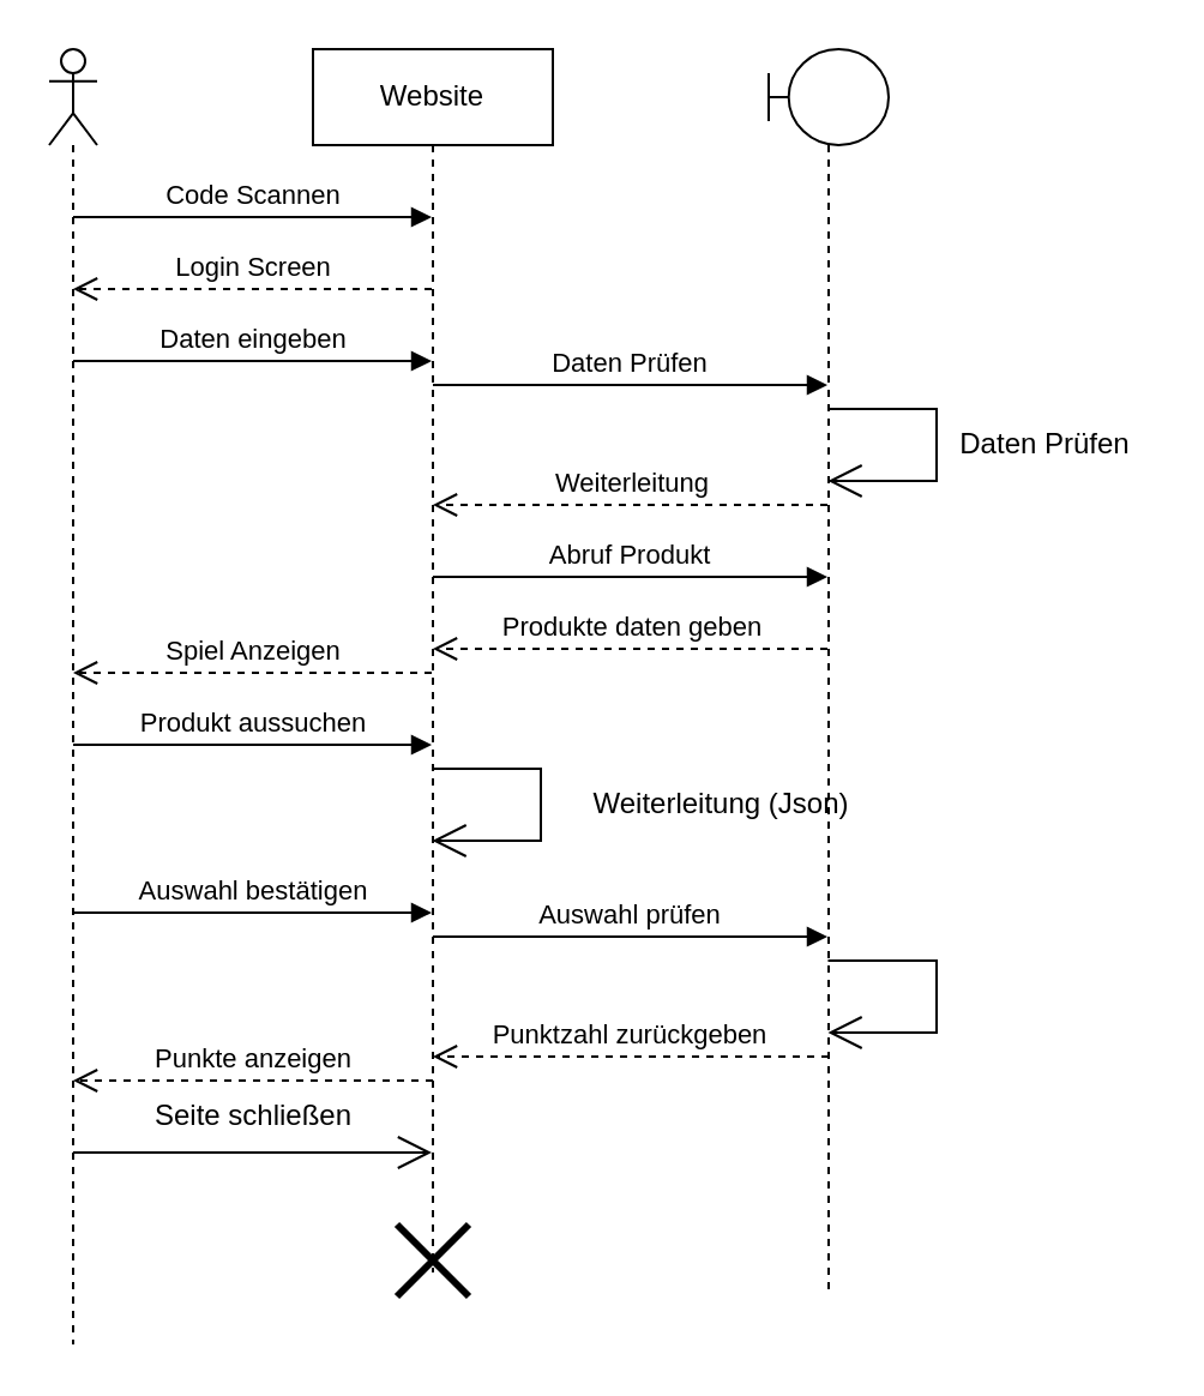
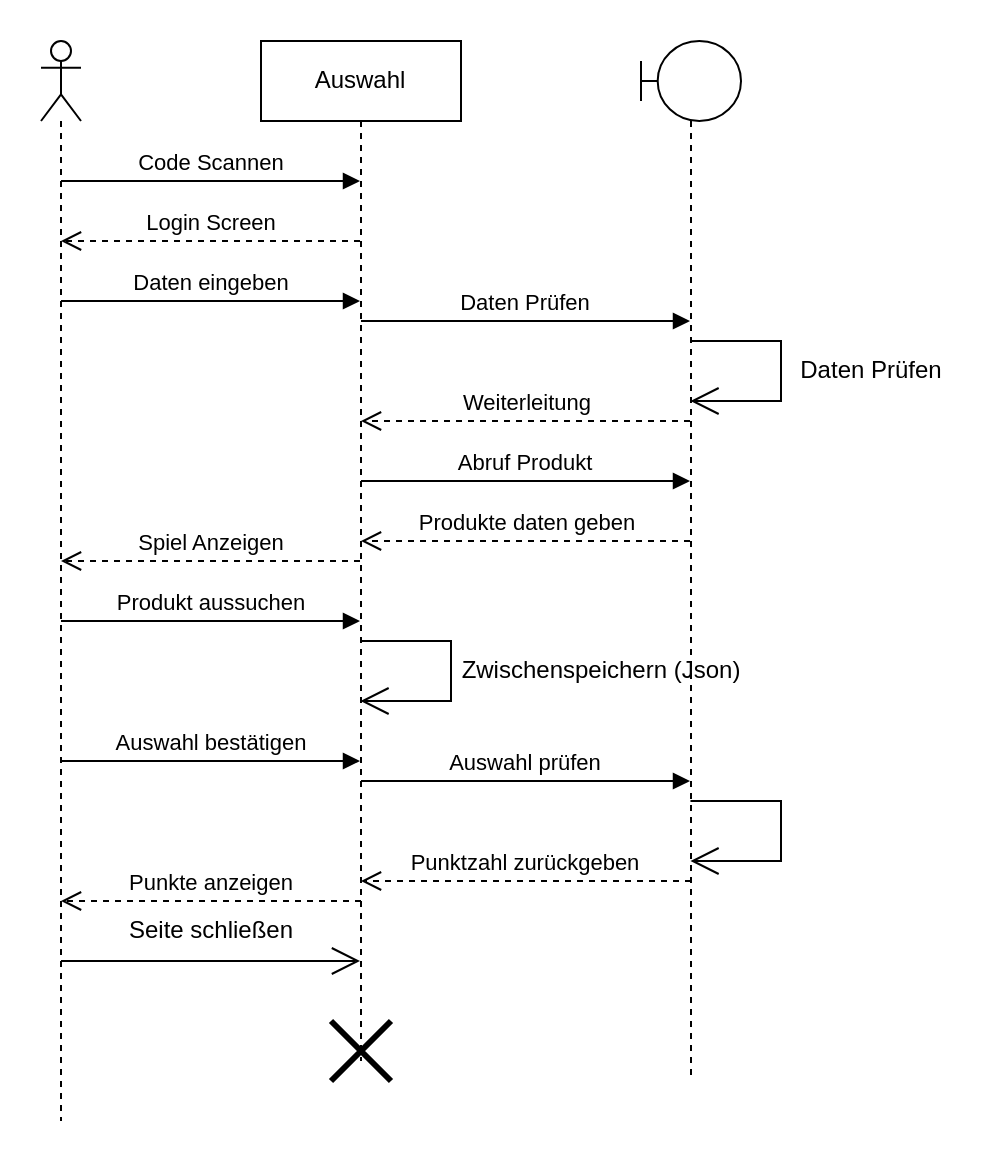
- <mxCell id="3" value="Website" style="shape=umlLifeline;perimeter=lifelinePerimeter;whiteSpace=wrap;html=1;container=1;dropTarget=0;collapsible=0;recursiveResize=0;outlineConnect=0;portConstraint=eastwest;newEdgeStyle={&quot;curved&quot;:0,&quot;rounded&quot;:0};" parent="1" vertex="1"><mxGeometry x="130" y="20" width="100" height="510" as="geometry" /></mxCell>
+ <mxCell id="3" value="Auswahl" style="shape=umlLifeline;perimeter=lifelinePerimeter;whiteSpace=wrap;html=1;container=1;dropTarget=0;collapsible=0;recursiveResize=0;outlineConnect=0;portConstraint=eastwest;newEdgeStyle={&quot;curved&quot;:0,&quot;rounded&quot;:0};" parent="1" vertex="1"><mxGeometry x="130" y="20" width="100" height="510" as="geometry" /></mxCell>
- <mxCell id="18" value="Weiterleitung (Json)" style="text;html=1;align=center;verticalAlign=middle;resizable=0;points=[];autosize=1;strokeColor=none;fillColor=none;" parent="1" vertex="1"><mxGeometry x="220" y="320" width="160" height="30" as="geometry" /></mxCell>
+ <mxCell id="18" value="Zwischenspeichern (Json)" style="text;html=1;align=center;verticalAlign=middle;resizable=0;points=[];autosize=1;strokeColor=none;fillColor=none;" parent="1" vertex="1"><mxGeometry x="220" y="320" width="160" height="30" as="geometry" /></mxCell>
